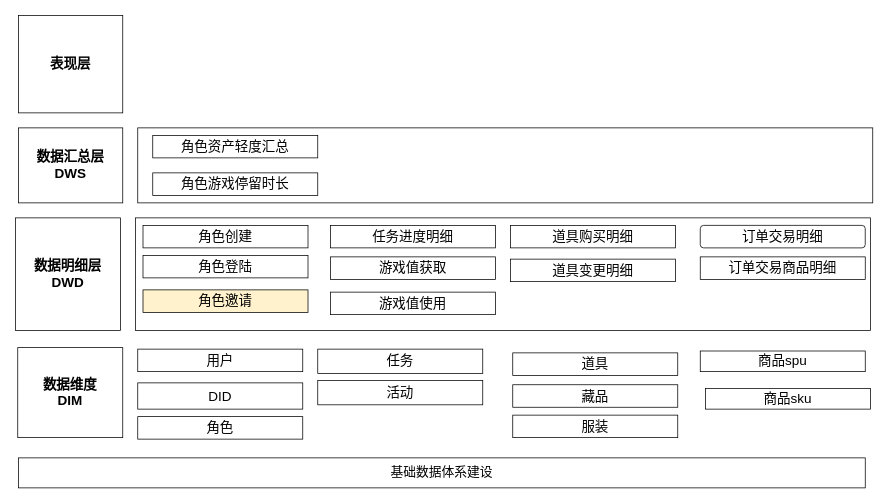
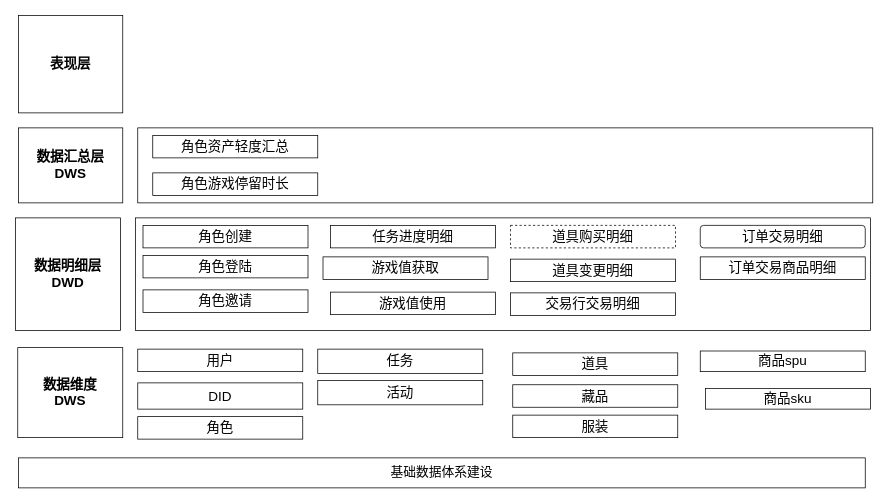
- <mxCell id="23" value="道具购买明细" style="rounded=0;whiteSpace=wrap;html=1;strokeColor=#000000;fontSize=18;fontStyle=0" diagramCategory="general" diagramName="Rectangle" vertex="1" parent="1"><mxGeometry x="680" y="300" width="220" height="30" as="geometry" /></mxCell>
+ <mxCell id="23" value="道具购买明细" style="rounded=0;whiteSpace=wrap;html=1;strokeColor=#000000;fontSize=18;fontStyle=0;dashed=1;" diagramCategory="general" diagramName="Rectangle" vertex="1" parent="1"><mxGeometry x="680" y="300" width="220" height="30" as="geometry" /></mxCell>
- <mxCell id="18" value="游戏值获取" style="rounded=0;whiteSpace=wrap;html=1;strokeColor=#000000;fontSize=18;fontStyle=0" diagramCategory="general" diagramName="Rectangle" vertex="1" parent="1"><mxGeometry x="440" y="342" width="220" height="30" as="geometry" /></mxCell>
+ <mxCell id="18" value="游戏值获取" style="rounded=0;whiteSpace=wrap;html=1;strokeColor=#000000;fontSize=18;fontStyle=0" diagramCategory="general" diagramName="Rectangle" vertex="1" parent="1"><mxGeometry x="430" y="342" width="220" height="30" as="geometry" /></mxCell>
- <mxCell id="17" value="角色邀请" style="rounded=0;whiteSpace=wrap;html=1;strokeColor=#000000;fontSize=18;fontStyle=0;fillColor=#fff2cc;" diagramCategory="general" diagramName="Rectangle" vertex="1" parent="1"><mxGeometry x="190" y="386" width="220" height="30" as="geometry" /></mxCell>
+ <mxCell id="17" value="角色邀请" style="rounded=0;whiteSpace=wrap;html=1;strokeColor=#000000;fontSize=18;fontStyle=0" diagramCategory="general" diagramName="Rectangle" vertex="1" parent="1"><mxGeometry x="190" y="386" width="220" height="30" as="geometry" /></mxCell>
+ <mxCell id="20" value="交易行交易明细" style="rounded=0;whiteSpace=wrap;html=1;strokeColor=#000000;fontSize=18;fontStyle=0" diagramCategory="general" diagramName="Rectangle" vertex="1" parent="1"><mxGeometry x="680" y="390" width="220" height="30" as="geometry" /></mxCell>
- <mxCell id="6" value="数据维度&lt;br /&gt;DIM" style="rounded=0;whiteSpace=wrap;html=1;fontStyle=1;strokeColor=#000000;labelBackgroundColor=none;fillColor=none;fontSize=18;" parent="1" vertex="1"><mxGeometry x="23" y="463" width="140" height="120" as="geometry" /></mxCell>
+ <mxCell id="6" value="数据维度&lt;br /&gt;DWS" style="rounded=0;whiteSpace=wrap;html=1;fontStyle=1;strokeColor=#000000;labelBackgroundColor=none;fillColor=none;fontSize=18;" parent="1" vertex="1"><mxGeometry x="23" y="463" width="140" height="120" as="geometry" /></mxCell>
